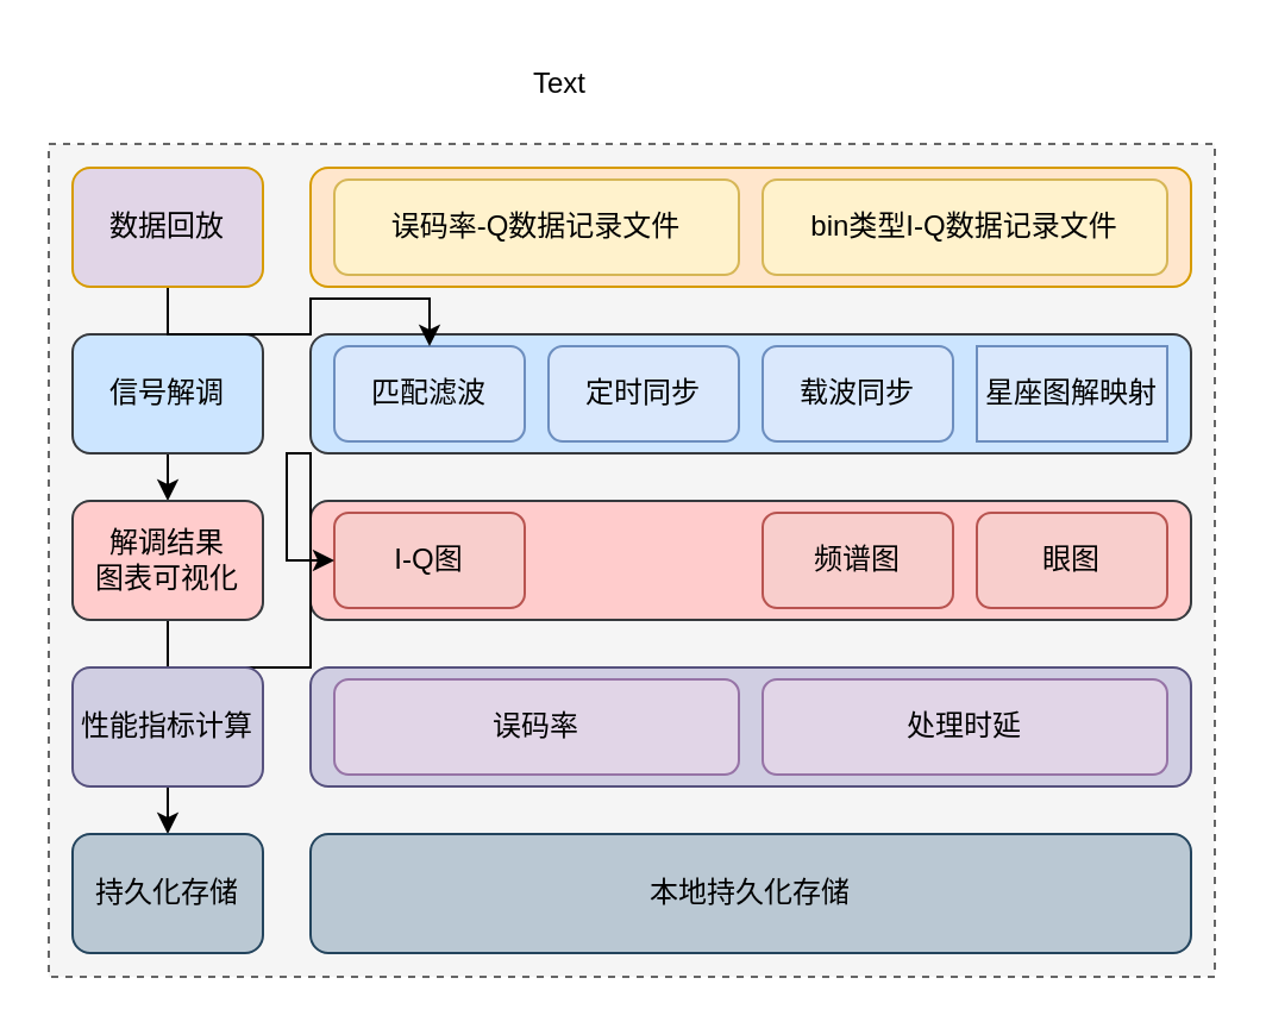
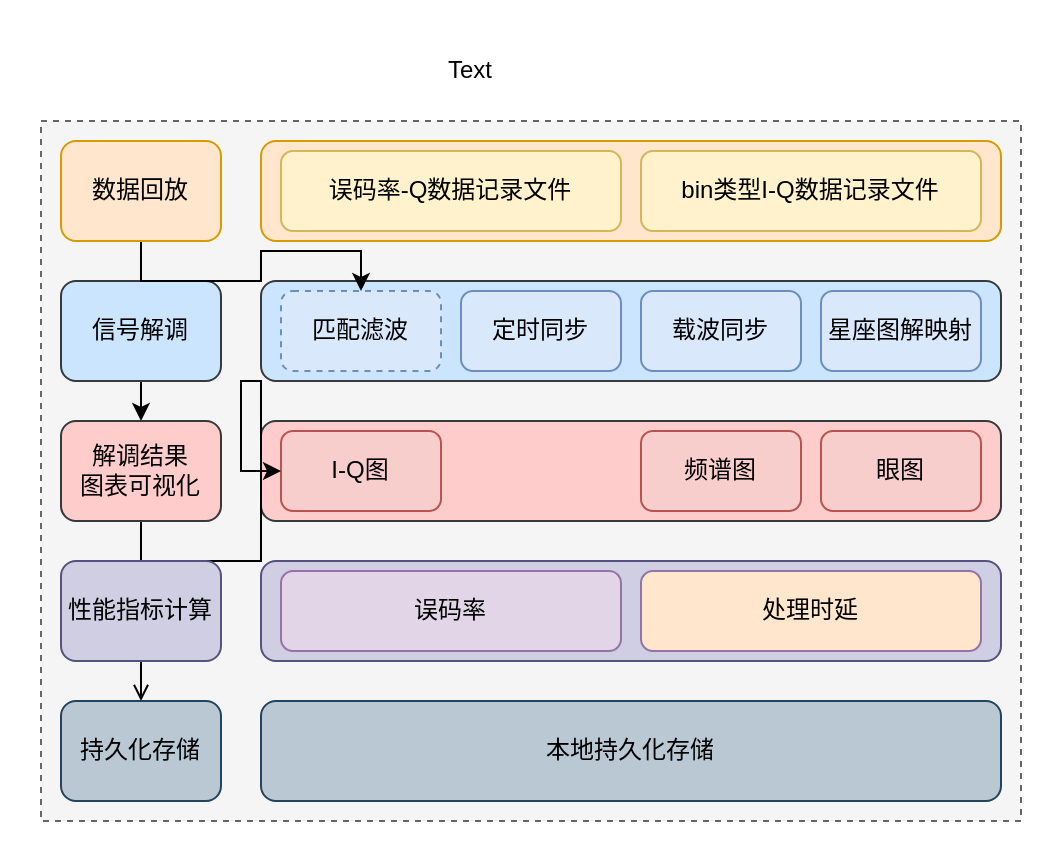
- <mxCell id="22" value="数据回放" style="rounded=1;whiteSpace=wrap;html=1;fillColor=#e1d5e7;strokeColor=#d79b00;" vertex="1" parent="1"><mxGeometry x="30" y="70" width="80" height="50" as="geometry" /></mxCell>
+ <mxCell id="22" value="数据回放" style="rounded=1;whiteSpace=wrap;html=1;fillColor=#ffe6cc;strokeColor=#d79b00;" vertex="1" parent="1"><mxGeometry x="30" y="70" width="80" height="50" as="geometry" /></mxCell>
- <mxCell id="7" value="匹配滤波" style="rounded=1;whiteSpace=wrap;html=1;fillColor=#dae8fc;strokeColor=#6c8ebf;" vertex="1" parent="1"><mxGeometry x="140" y="145" width="80" height="40" as="geometry" /></mxCell>
+ <mxCell id="7" value="匹配滤波" style="rounded=1;whiteSpace=wrap;html=1;fillColor=#dae8fc;strokeColor=#6c8ebf;dashed=1;" vertex="1" parent="1"><mxGeometry x="140" y="145" width="80" height="40" as="geometry" /></mxCell>
- <mxCell id="10" value="星座图解映射" style="whiteSpace=wrap;html=1;fillColor=#dae8fc;strokeColor=#6c8ebf;rounded=0;" vertex="1" parent="1"><mxGeometry x="410" y="145" width="80" height="40" as="geometry" /></mxCell>
+ <mxCell id="10" value="星座图解映射" style="rounded=1;whiteSpace=wrap;html=1;fillColor=#dae8fc;strokeColor=#6c8ebf;" vertex="1" parent="1"><mxGeometry x="410" y="145" width="80" height="40" as="geometry" /></mxCell>
- <mxCell id="25" value="处理时延" style="rounded=1;whiteSpace=wrap;html=1;fillColor=#e1d5e7;strokeColor=#9673a6;" vertex="1" parent="1"><mxGeometry x="320" y="285" width="170" height="40" as="geometry" /></mxCell>
+ <mxCell id="25" value="处理时延" style="rounded=1;whiteSpace=wrap;html=1;fillColor=#ffe6cc;strokeColor=#9673a6;" vertex="1" parent="1"><mxGeometry x="320" y="285" width="170" height="40" as="geometry" /></mxCell>
- <mxCell id="19" style="edgeStyle=orthogonalEdgeStyle;rounded=0;orthogonalLoop=1;jettySize=auto;html=1;exitX=0.5;exitY=1;exitDx=0;exitDy=0;entryX=0.5;entryY=0;entryDx=0;entryDy=0;" edge="1" parent="1" source="20" target="27"><mxGeometry relative="1" as="geometry" /></mxCell>
+ <mxCell id="19" style="edgeStyle=orthogonalEdgeStyle;rounded=0;orthogonalLoop=1;jettySize=auto;html=1;exitX=0.5;exitY=1;exitDx=0;exitDy=0;entryX=0.5;entryY=0;entryDx=0;entryDy=0;endArrow=open;" edge="1" parent="1" source="20" target="27"><mxGeometry relative="1" as="geometry" /></mxCell>
